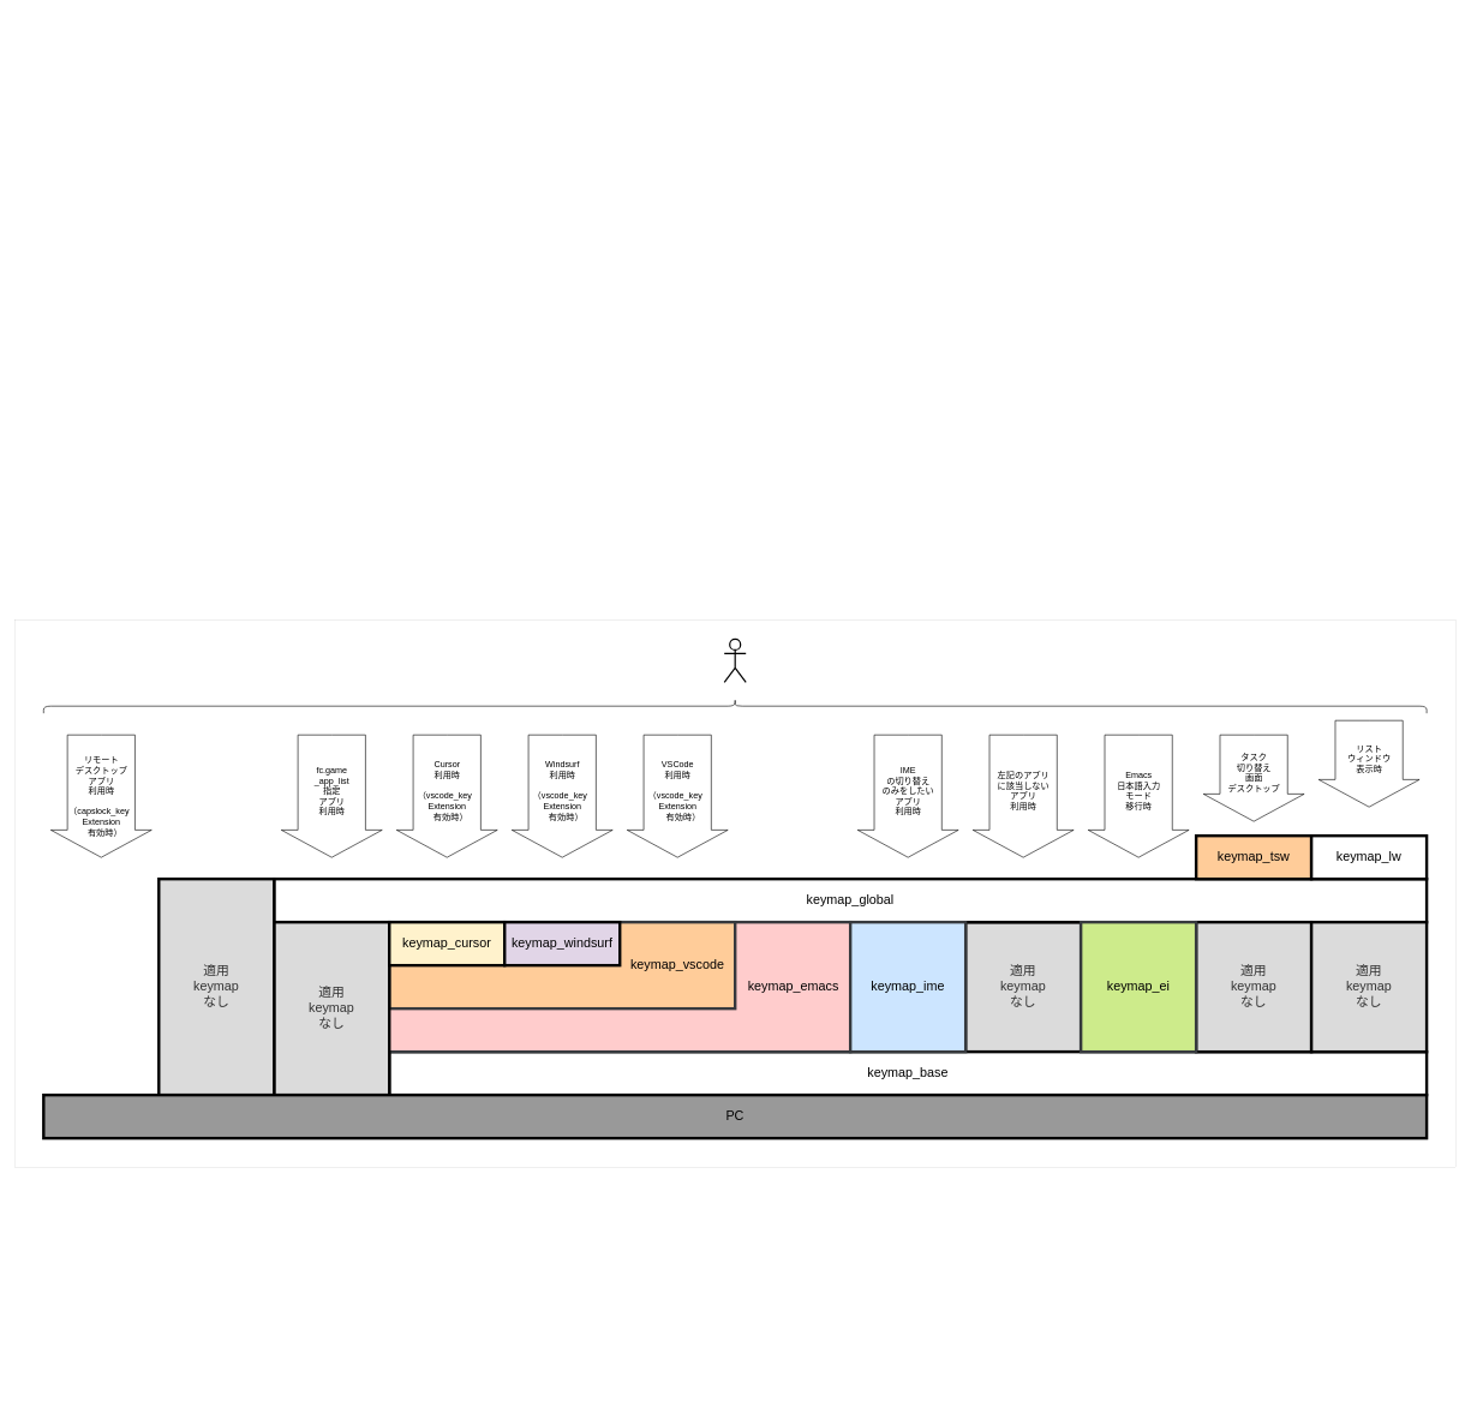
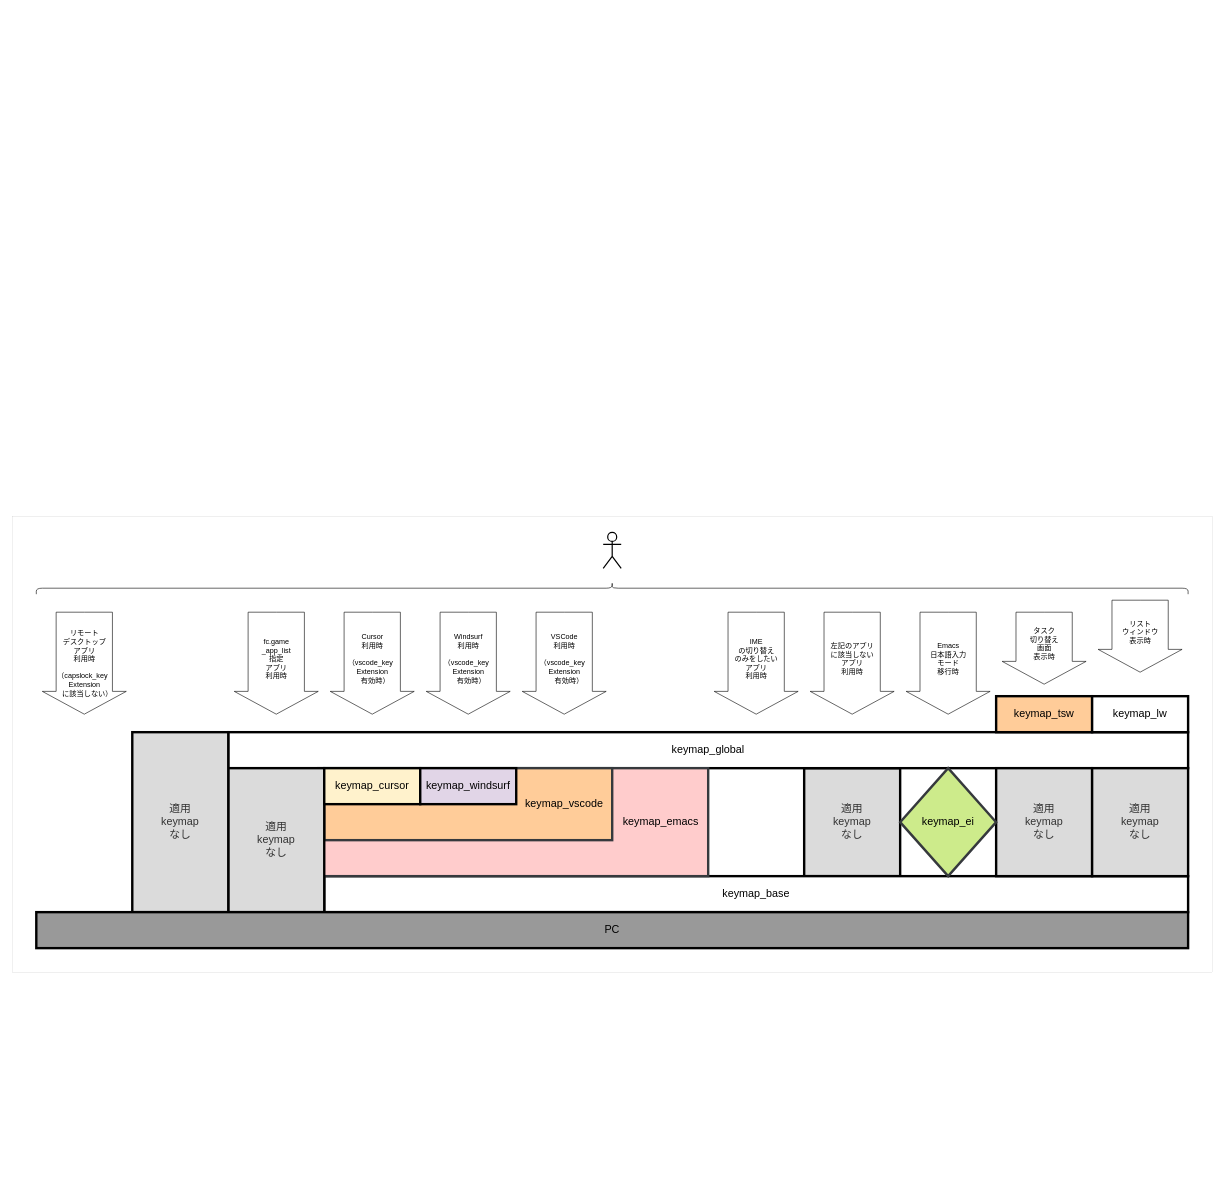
- <mxCell id="12" value="タスク&lt;br&gt;切り替え&lt;br&gt;画面&lt;br&gt;デスクトップ&lt;br&gt;　" style="html=1;shadow=0;dashed=0;align=center;verticalAlign=middle;shape=mxgraph.arrows2.arrow;dy=0.33;dx=38;direction=south;notch=0;strokeWidth=1;" parent="1" vertex="1"><mxGeometry x="1670" y="1020" width="140" height="120" as="geometry" /></mxCell>
+ <mxCell id="12" value="タスク&lt;br&gt;切り替え&lt;br&gt;画面&lt;br&gt;表示時&lt;br&gt;　" style="html=1;shadow=0;dashed=0;align=center;verticalAlign=middle;shape=mxgraph.arrows2.arrow;dy=0.33;dx=38;direction=south;notch=0;strokeWidth=1;" parent="1" vertex="1"><mxGeometry x="1670" y="1020" width="140" height="120" as="geometry" /></mxCell>
- <mxCell id="25" value="リモート&lt;div&gt;デスクトップ&lt;/div&gt;&lt;div&gt;アプリ&lt;/div&gt;&lt;div&gt;利用時&lt;/div&gt;&lt;div&gt;&lt;br&gt;&lt;/div&gt;&lt;div&gt;&lt;div&gt;（capslock_key&amp;nbsp;&amp;nbsp;&lt;/div&gt;&lt;div&gt;Extension&lt;/div&gt;&lt;div&gt;&amp;nbsp; &amp;nbsp;有効時）&lt;/div&gt;&lt;/div&gt;" style="html=1;shadow=0;dashed=0;align=center;verticalAlign=middle;shape=mxgraph.arrows2.arrow;dy=0.33;dx=38;direction=south;notch=0;strokeWidth=1;" parent="23" vertex="1"><mxGeometry width="140" height="170" as="geometry" /></mxCell>
+ <mxCell id="25" value="リモート&lt;div&gt;デスクトップ&lt;/div&gt;&lt;div&gt;アプリ&lt;/div&gt;&lt;div&gt;利用時&lt;/div&gt;&lt;div&gt;&lt;br&gt;&lt;/div&gt;&lt;div&gt;&lt;div&gt;（capslock_key&amp;nbsp;&amp;nbsp;&lt;/div&gt;&lt;div&gt;Extension&lt;/div&gt;&lt;div&gt;&amp;nbsp; &amp;nbsp;に該当しない）&lt;/div&gt;&lt;/div&gt;" style="html=1;shadow=0;dashed=0;align=center;verticalAlign=middle;shape=mxgraph.arrows2.arrow;dy=0.33;dx=38;direction=south;notch=0;strokeWidth=1;" parent="23" vertex="1"><mxGeometry width="140" height="170" as="geometry" /></mxCell>
- <mxCell id="7" value="&lt;font style=&quot;font-size: 18px;&quot;&gt;keymap_ime&lt;/font&gt;" style="rounded=0;whiteSpace=wrap;html=1;strokeWidth=4;fillColor=#cce5ff;strokeColor=#36393d;" parent="1" vertex="1"><mxGeometry x="1180" y="1280" width="160" height="180" as="geometry" /></mxCell>
- <mxCell id="17" value="&lt;font style=&quot;font-size: 18px;&quot;&gt;keymap_ei&lt;/font&gt;" style="rounded=0;whiteSpace=wrap;html=1;strokeWidth=4;fillColor=#cdeb8b;strokeColor=#36393d;" parent="1" vertex="1"><mxGeometry x="1500" y="1280" width="160" height="180" as="geometry" /></mxCell>
+ <mxCell id="17" value="&lt;font style=&quot;font-size: 18px;&quot;&gt;keymap_ei&lt;/font&gt;" style="rhombus;whiteSpace=wrap;html=1;strokeWidth=4;fillColor=#cdeb8b;strokeColor=#36393d;" parent="1" vertex="1"><mxGeometry x="1500" y="1280" width="160" height="180" as="geometry" /></mxCell>
